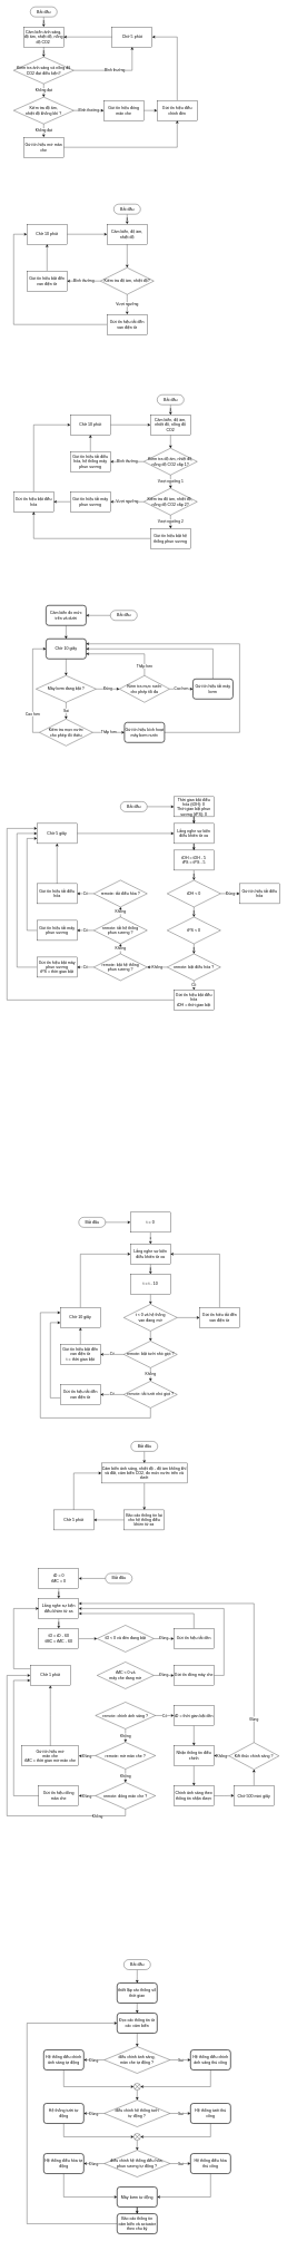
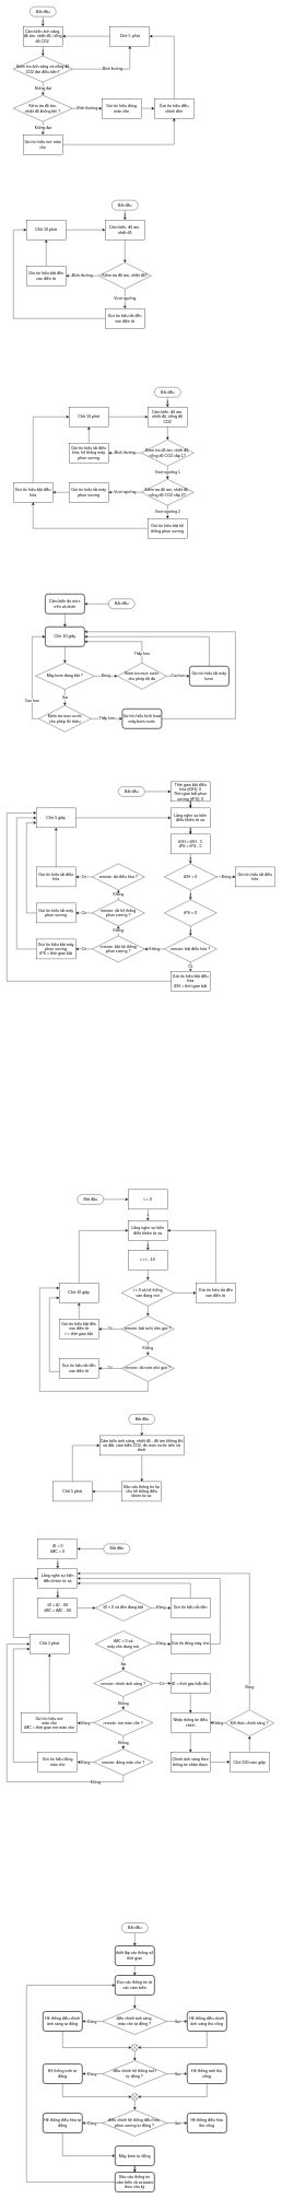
+ <mxCell id="160" value="Sai" style="edgeStyle=orthogonalEdgeStyle;rounded=0;orthogonalLoop=1;jettySize=auto;html=1;" edge="1" parent="1" source="161" target="132"><mxGeometry relative="1" as="geometry" /></mxCell>
- <mxCell id="189" style="edgeStyle=orthogonalEdgeStyle;rounded=0;orthogonalLoop=1;jettySize=auto;html=1;entryX=1;entryY=0.5;entryDx=0;entryDy=0;" edge="1" parent="1" source="190" target="192"><mxGeometry relative="1" as="geometry"><Array as="points"><mxPoint x="630" y="6570" /></Array></mxGeometry></mxCell>
